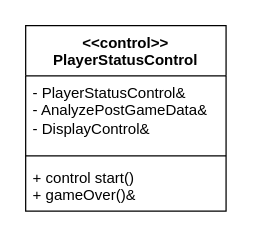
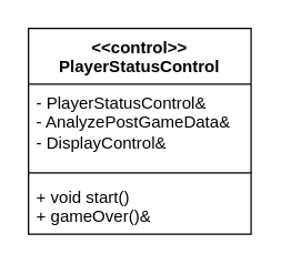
- <mxCell id="5" value="+ control start()&lt;br style=&quot;border-color: var(--border-color);&quot;&gt;+ gameOver()&amp;amp;" style="text;strokeColor=none;fillColor=none;align=left;verticalAlign=top;spacingLeft=4;spacingRight=4;overflow=hidden;rotatable=0;points=[[0,0.5],[1,0.5]];portConstraint=eastwest;whiteSpace=wrap;html=1;" vertex="1" parent="2"><mxGeometry y="108" width="160" height="40" as="geometry" /></mxCell>
+ <mxCell id="5" value="+ void start()&lt;br style=&quot;border-color: var(--border-color);&quot;&gt;+ gameOver()&amp;amp;" style="text;strokeColor=none;fillColor=none;align=left;verticalAlign=top;spacingLeft=4;spacingRight=4;overflow=hidden;rotatable=0;points=[[0,0.5],[1,0.5]];portConstraint=eastwest;whiteSpace=wrap;html=1;" vertex="1" parent="2"><mxGeometry y="108" width="160" height="40" as="geometry" /></mxCell>
